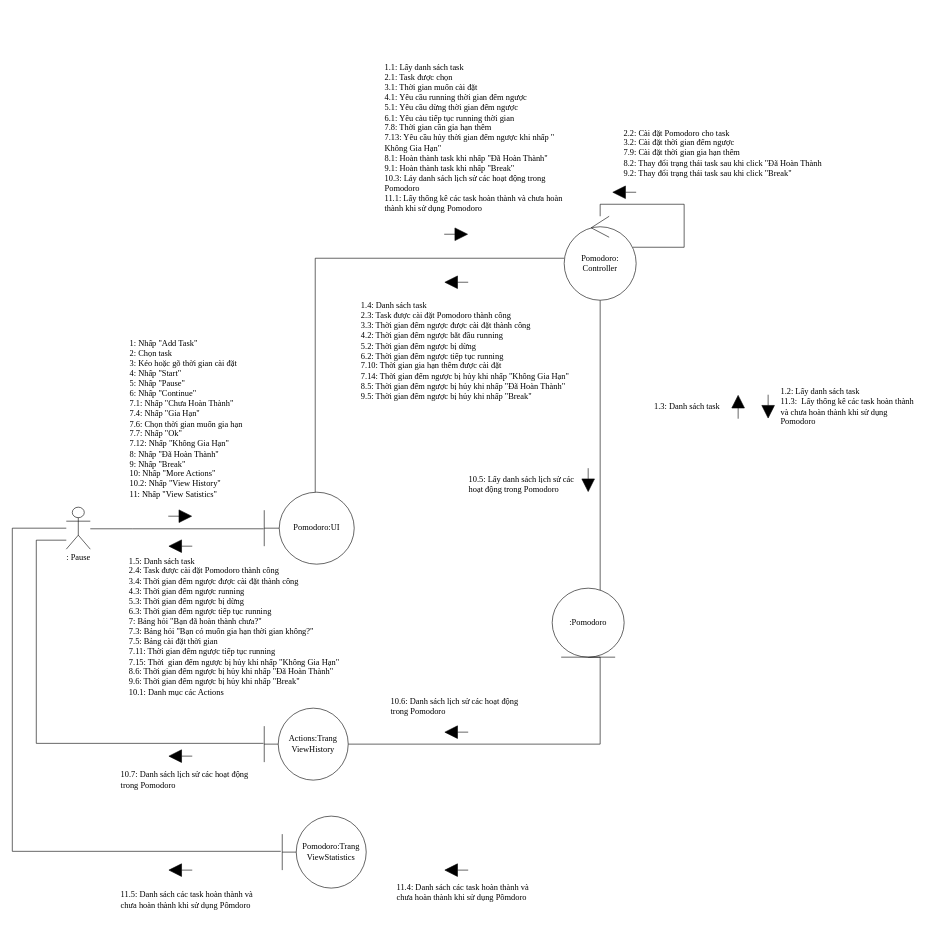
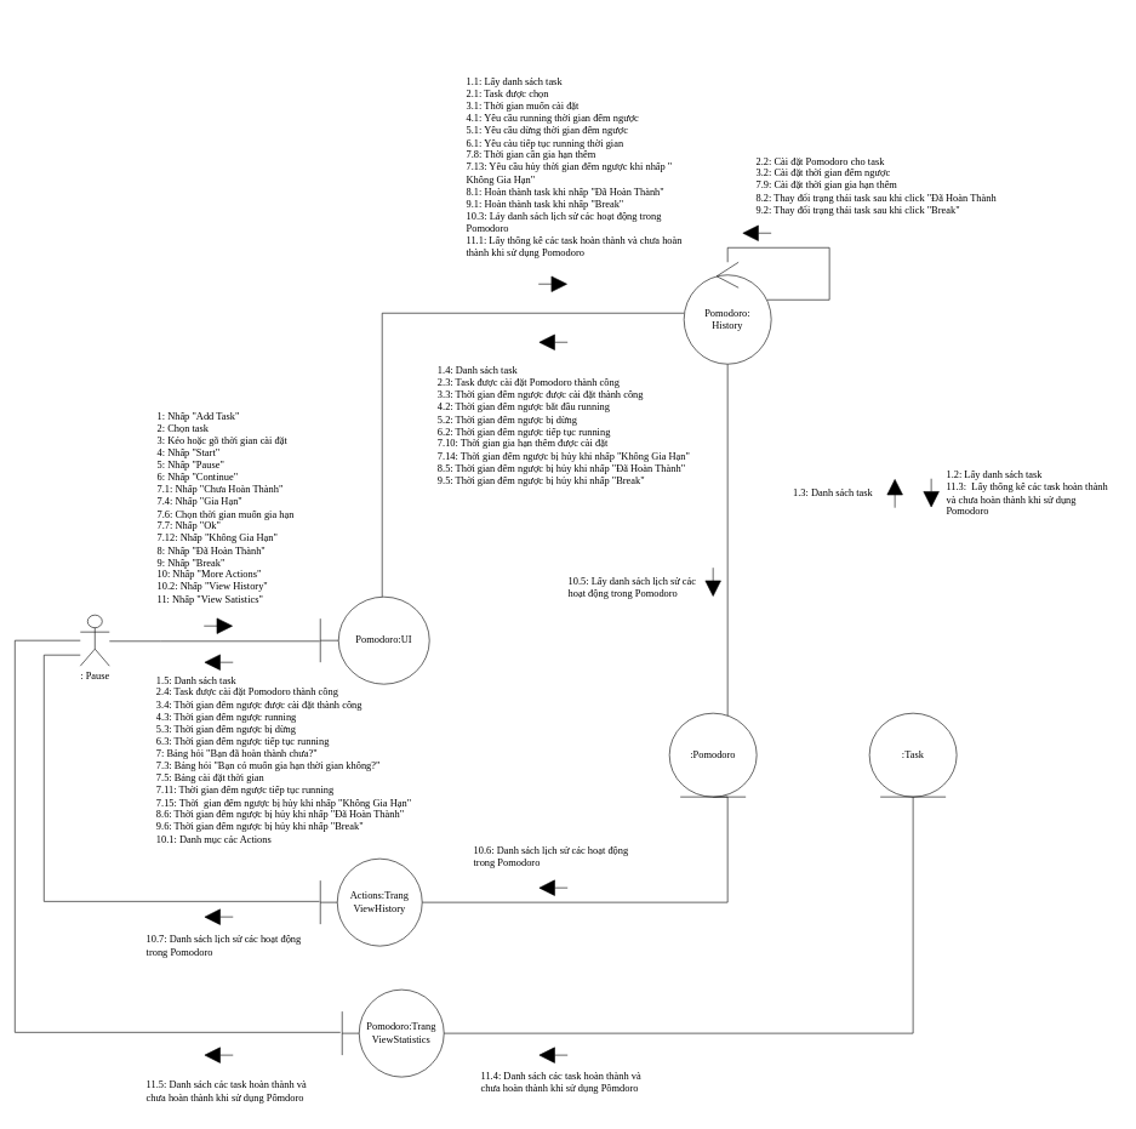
- <mxCell id="10" value="Pomodoro:&lt;br&gt;Controller" style="ellipse;shape=umlControl;whiteSpace=wrap;html=1;fontSize=14;fontFamily=Verdana;" vertex="1" parent="1"><mxGeometry x="940" y="360" width="120" height="140" as="geometry" /></mxCell>
+ <mxCell id="10" value="Pomodoro:&lt;br&gt;History" style="ellipse;shape=umlControl;whiteSpace=wrap;html=1;fontSize=14;fontFamily=Verdana;" vertex="1" parent="1"><mxGeometry x="940" y="360" width="120" height="140" as="geometry" /></mxCell>
+ <mxCell id="12" value=":Task" style="ellipse;shape=umlEntity;whiteSpace=wrap;html=1;fontSize=14;fontFamily=Verdana;" vertex="1" parent="1"><mxGeometry x="1195" y="980" width="120" height="115" as="geometry" /></mxCell>
+ <mxCell id="11" style="edgeStyle=orthogonalEdgeStyle;rounded=0;orthogonalLoop=1;jettySize=auto;html=1;endArrow=none;endFill=0;fontSize=14;fontFamily=Verdana;exitX=0.5;exitY=1;exitDx=0;exitDy=0;" edge="1" parent="1" source="12" target="19"><mxGeometry relative="1" as="geometry"><Array as="points"><mxPoint x="1255" y="1420" /><mxPoint x="582" y="1420" /></Array></mxGeometry></mxCell>
